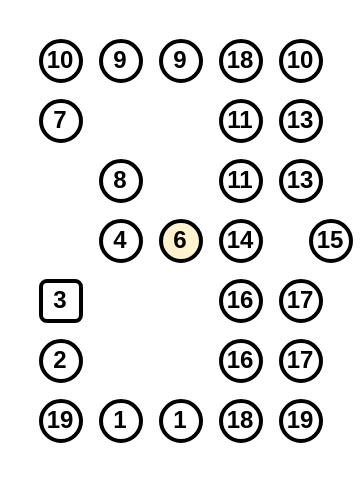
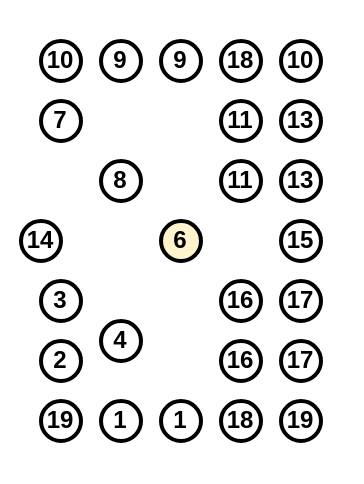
- <mxCell id="8" value="4" style="ellipse;whiteSpace=wrap;html=1;aspect=fixed;strokeWidth=2;fontStyle=1;fontSize=12;" parent="1" vertex="1"><mxGeometry x="50" y="110" width="20" height="20" as="geometry" /></mxCell>
+ <mxCell id="8" value="4" style="ellipse;whiteSpace=wrap;html=1;aspect=fixed;strokeWidth=2;fontStyle=1;fontSize=12;" parent="1" vertex="1"><mxGeometry x="50" y="160" width="20" height="20" as="geometry" /></mxCell>
- <mxCell id="10" value="14" style="ellipse;whiteSpace=wrap;html=1;aspect=fixed;strokeWidth=2;fontStyle=1;fontSize=12;" parent="1" vertex="1"><mxGeometry x="110" y="110" width="20" height="20" as="geometry" /></mxCell>
+ <mxCell id="10" value="14" style="ellipse;whiteSpace=wrap;html=1;aspect=fixed;strokeWidth=2;fontStyle=1;fontSize=12;" parent="1" vertex="1"><mxGeometry x="10" y="110" width="20" height="20" as="geometry" /></mxCell>
- <mxCell id="22" value="15" style="ellipse;whiteSpace=wrap;html=1;aspect=fixed;strokeWidth=2;fontStyle=1;fontSize=12;" vertex="1" parent="1"><mxGeometry x="155" y="110" width="20" height="20" as="geometry" /></mxCell>
+ <mxCell id="22" value="15" style="ellipse;whiteSpace=wrap;html=1;aspect=fixed;strokeWidth=2;fontStyle=1;fontSize=12;" vertex="1" parent="1"><mxGeometry x="140" y="110" width="20" height="20" as="geometry" /></mxCell>
- <mxCell id="13" value="3" style="whiteSpace=wrap;html=1;aspect=fixed;strokeWidth=2;fontStyle=1;fontSize=12;rounded=1;" parent="1" vertex="1"><mxGeometry x="20" y="140" width="20" height="20" as="geometry" /></mxCell>
+ <mxCell id="13" value="3" style="ellipse;whiteSpace=wrap;html=1;aspect=fixed;strokeWidth=2;fontStyle=1;fontSize=12;" parent="1" vertex="1"><mxGeometry x="20" y="140" width="20" height="20" as="geometry" /></mxCell>
